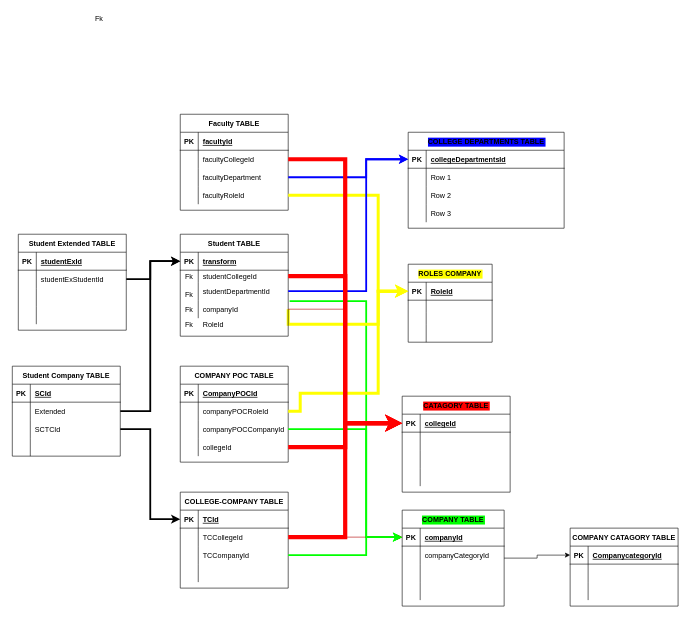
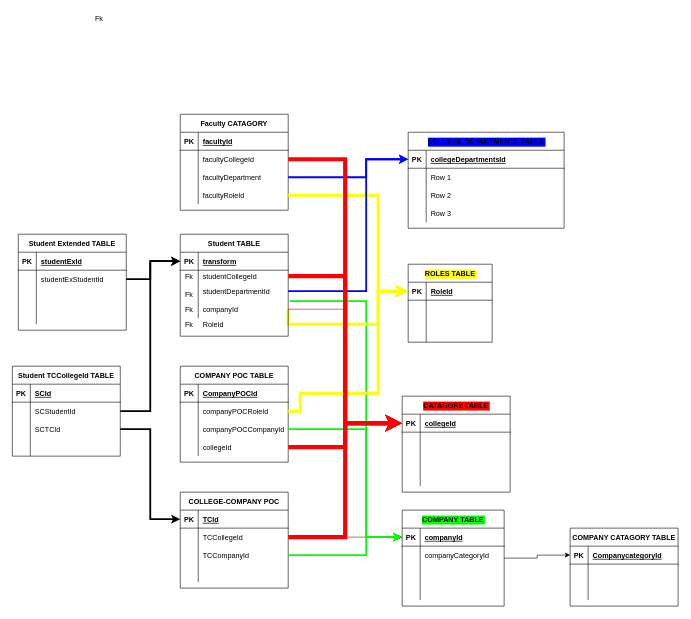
- <mxCell id="21" value="Faculty TABLE" style="shape=table;startSize=30;container=1;collapsible=1;childLayout=tableLayout;fixedRows=1;rowLines=0;fontStyle=1;align=center;resizeLast=1;" vertex="1" parent="1"><mxGeometry x="300" y="190" width="180" height="160" as="geometry" /></mxCell>
+ <mxCell id="21" value="Faculty CATAGORY" style="shape=table;startSize=30;container=1;collapsible=1;childLayout=tableLayout;fixedRows=1;rowLines=0;fontStyle=1;align=center;resizeLast=1;" vertex="1" parent="1"><mxGeometry x="300" y="190" width="180" height="160" as="geometry" /></mxCell>
- <mxCell id="61" value="ROLES COMPANY" style="shape=table;startSize=30;container=1;collapsible=1;childLayout=tableLayout;fixedRows=1;rowLines=0;fontStyle=1;align=center;resizeLast=1;labelBackgroundColor=#FFFF00;" vertex="1" parent="1"><mxGeometry x="680" y="440" width="140" height="130" as="geometry" /></mxCell>
+ <mxCell id="61" value="ROLES TABLE" style="shape=table;startSize=30;container=1;collapsible=1;childLayout=tableLayout;fixedRows=1;rowLines=0;fontStyle=1;align=center;resizeLast=1;labelBackgroundColor=#FFFF00;" vertex="1" parent="1"><mxGeometry x="680" y="440" width="140" height="130" as="geometry" /></mxCell>
- <mxCell id="48" value="Student Company TABLE" style="shape=table;startSize=30;container=1;collapsible=1;childLayout=tableLayout;fixedRows=1;rowLines=0;fontStyle=1;align=center;resizeLast=1;" vertex="1" parent="1"><mxGeometry x="20" y="610" width="180" height="150" as="geometry" /></mxCell>
+ <mxCell id="48" value="Student TCCollegeId TABLE" style="shape=table;startSize=30;container=1;collapsible=1;childLayout=tableLayout;fixedRows=1;rowLines=0;fontStyle=1;align=center;resizeLast=1;" vertex="1" parent="1"><mxGeometry x="20" y="610" width="180" height="150" as="geometry" /></mxCell>
- <mxCell id="54" value="Extended " style="shape=partialRectangle;connectable=0;fillColor=none;top=0;left=0;bottom=0;right=0;align=left;spacingLeft=6;overflow=hidden;" vertex="1" parent="52"><mxGeometry x="30" width="150" height="30" as="geometry"><mxRectangle width="150" height="30" as="alternateBounds" /></mxGeometry></mxCell>
+ <mxCell id="54" value="SCStudentId " style="shape=partialRectangle;connectable=0;fillColor=none;top=0;left=0;bottom=0;right=0;align=left;spacingLeft=6;overflow=hidden;" vertex="1" parent="52"><mxGeometry x="30" width="150" height="30" as="geometry"><mxRectangle width="150" height="30" as="alternateBounds" /></mxGeometry></mxCell>
- <mxCell id="137" value="COLLEGE-COMPANY TABLE" style="shape=table;startSize=30;container=1;collapsible=1;childLayout=tableLayout;fixedRows=1;rowLines=0;fontStyle=1;align=center;resizeLast=1;" vertex="1" parent="1"><mxGeometry x="300" y="820" width="180" height="160" as="geometry" /></mxCell>
+ <mxCell id="137" value="COLLEGE-COMPANY POC" style="shape=table;startSize=30;container=1;collapsible=1;childLayout=tableLayout;fixedRows=1;rowLines=0;fontStyle=1;align=center;resizeLast=1;" vertex="1" parent="1"><mxGeometry x="300" y="820" width="180" height="160" as="geometry" /></mxCell>
